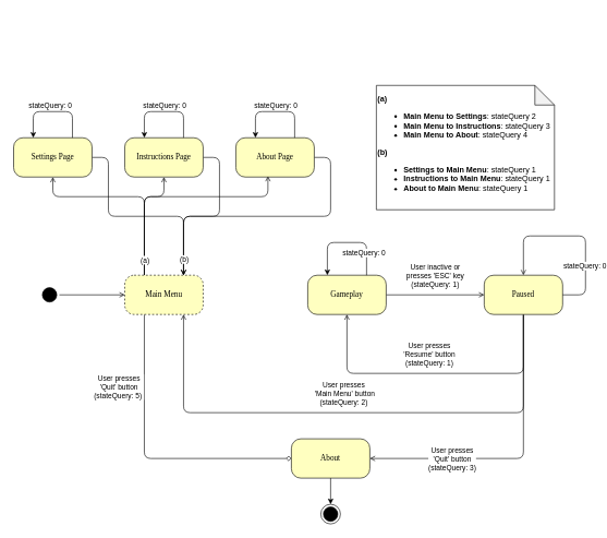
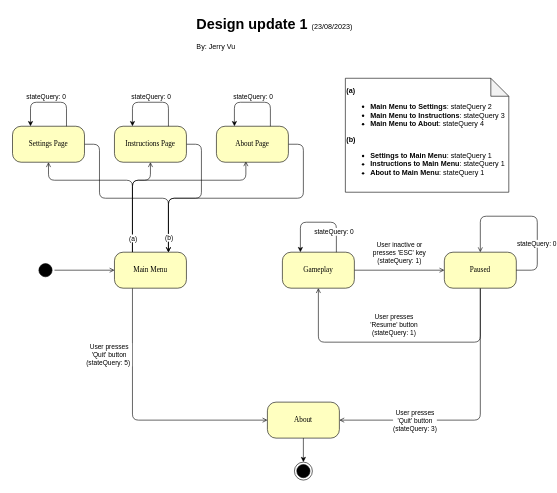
+ <mxCell id="42" value="&lt;h1&gt;Design update 1&amp;nbsp;&lt;span style=&quot;font-weight: normal;&quot;&gt;&lt;font style=&quot;font-size: 12px;&quot;&gt;(23/08/2023)&lt;/font&gt;&lt;/span&gt;&lt;/h1&gt;&lt;div&gt;&lt;span style=&quot;font-weight: normal;&quot;&gt;&lt;font style=&quot;font-size: 12px;&quot;&gt;By: Jerry Vu&lt;/font&gt;&lt;/span&gt;&lt;/div&gt;&lt;div&gt;&lt;br&gt;&lt;/div&gt;&lt;div&gt;&lt;b&gt;&lt;/b&gt;&lt;/div&gt;" style="text;html=1;strokeColor=none;fillColor=none;spacing=5;spacingTop=-20;whiteSpace=wrap;overflow=hidden;rounded=0;" vertex="1" parent="1"><mxGeometry x="322" y="20" width="270" height="75" as="geometry" /></mxCell>
- <mxCell id="9" value="Main Menu" style="rounded=1;whiteSpace=wrap;html=1;arcSize=24;fillColor=#ffffc0;strokeColor=#000000;shadow=0;comic=0;labelBackgroundColor=none;fontFamily=Verdana;fontSize=12;fontColor=#000000;align=center;dashed=1;" parent="1" vertex="1"><mxGeometry x="190" y="420" width="120" height="60" as="geometry" /></mxCell>
+ <mxCell id="9" value="Main Menu" style="rounded=1;whiteSpace=wrap;html=1;arcSize=24;fillColor=#ffffc0;strokeColor=#000000;shadow=0;comic=0;labelBackgroundColor=none;fontFamily=Verdana;fontSize=12;fontColor=#000000;align=center;" parent="1" vertex="1"><mxGeometry x="190" y="420" width="120" height="60" as="geometry" /></mxCell>
- <mxCell id="14" style="edgeStyle=orthogonalEdgeStyle;rounded=1;orthogonalLoop=1;jettySize=auto;html=1;entryX=0.75;entryY=1;entryDx=0;entryDy=0;endArrow=open;endFill=0;" edge="1" parent="1" source="20" target="9"><mxGeometry relative="1" as="geometry"><Array as="points"><mxPoint x="800" y="630" /><mxPoint x="280" y="630" /></Array></mxGeometry></mxCell>
- <mxCell id="15" value="User presses&lt;br&gt;&amp;nbsp;'Main Menu' button&lt;br&gt;(stateQuery: 2)" style="edgeLabel;html=1;align=center;verticalAlign=middle;resizable=0;points=[];" vertex="1" connectable="0" parent="14"><mxGeometry x="-0.05" relative="1" as="geometry"><mxPoint x="-36" y="-30" as="offset" /></mxGeometry></mxCell>
- <mxCell id="7" style="edgeStyle=orthogonalEdgeStyle;rounded=1;orthogonalLoop=1;jettySize=auto;html=1;exitX=0.25;exitY=1;exitDx=0;exitDy=0;endArrow=diamond;endFill=0;" edge="1" parent="1" source="9" target="30"><mxGeometry relative="1" as="geometry"><Array as="points"><mxPoint x="220" y="700" /></Array></mxGeometry></mxCell>
+ <mxCell id="7" style="edgeStyle=orthogonalEdgeStyle;rounded=1;orthogonalLoop=1;jettySize=auto;html=1;exitX=0.25;exitY=1;exitDx=0;exitDy=0;endArrow=open;endFill=0;" edge="1" parent="1" source="9" target="30"><mxGeometry relative="1" as="geometry"><Array as="points"><mxPoint x="220" y="700" /></Array></mxGeometry></mxCell>
